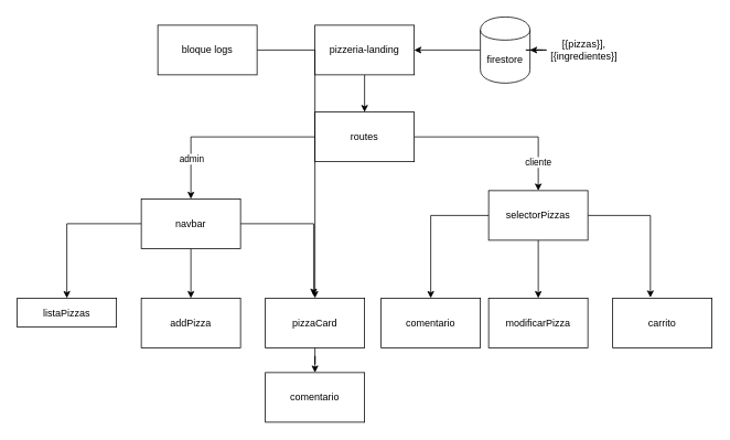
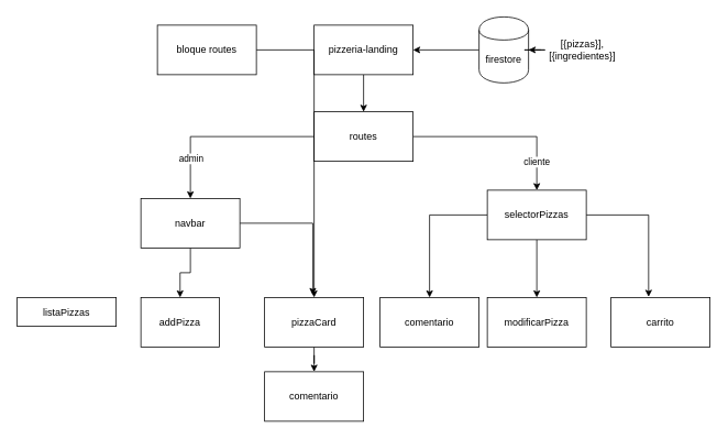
- <mxCell id="30" value="bloque logs" style="rounded=0;whiteSpace=wrap;html=1;" vertex="1" parent="1"><mxGeometry x="190" y="30" width="120" height="60" as="geometry" /></mxCell>
+ <mxCell id="30" value="bloque routes" style="rounded=0;whiteSpace=wrap;html=1;" vertex="1" parent="1"><mxGeometry x="190" y="30" width="120" height="60" as="geometry" /></mxCell>
- <mxCell id="18" value="" style="edgeStyle=orthogonalEdgeStyle;rounded=0;orthogonalLoop=1;jettySize=auto;html=1;" edge="1" parent="1" source="21" target="22"><mxGeometry relative="1" as="geometry" /></mxCell>
- <mxCell id="23" value="addPizza" style="rounded=0;whiteSpace=wrap;html=1;" vertex="1" parent="1"><mxGeometry x="170" y="360" width="120" height="60" as="geometry" /></mxCell>
+ <mxCell id="23" value="addPizza" style="rounded=0;whiteSpace=wrap;html=1;" vertex="1" parent="1"><mxGeometry x="170" y="360" width="95" height="60" as="geometry" /></mxCell>
